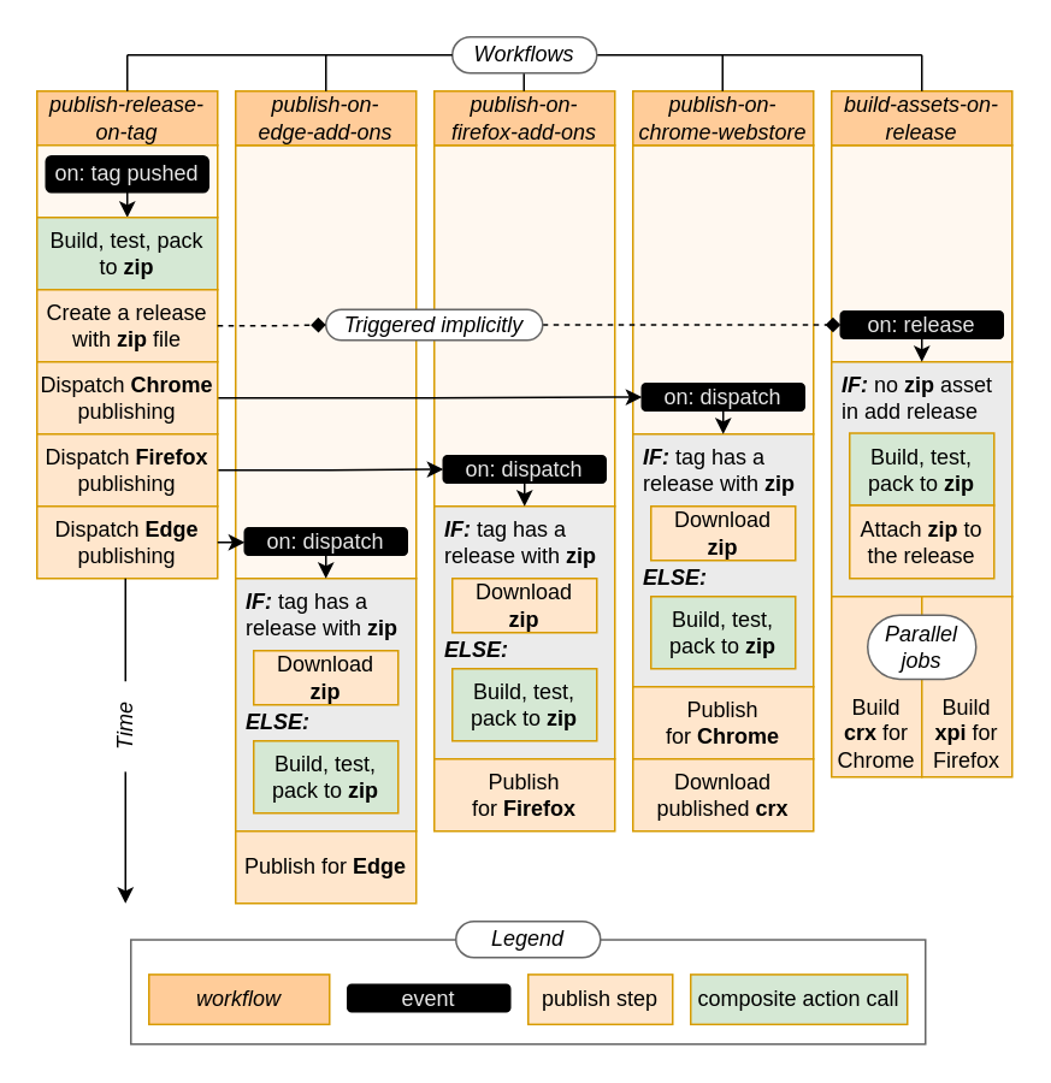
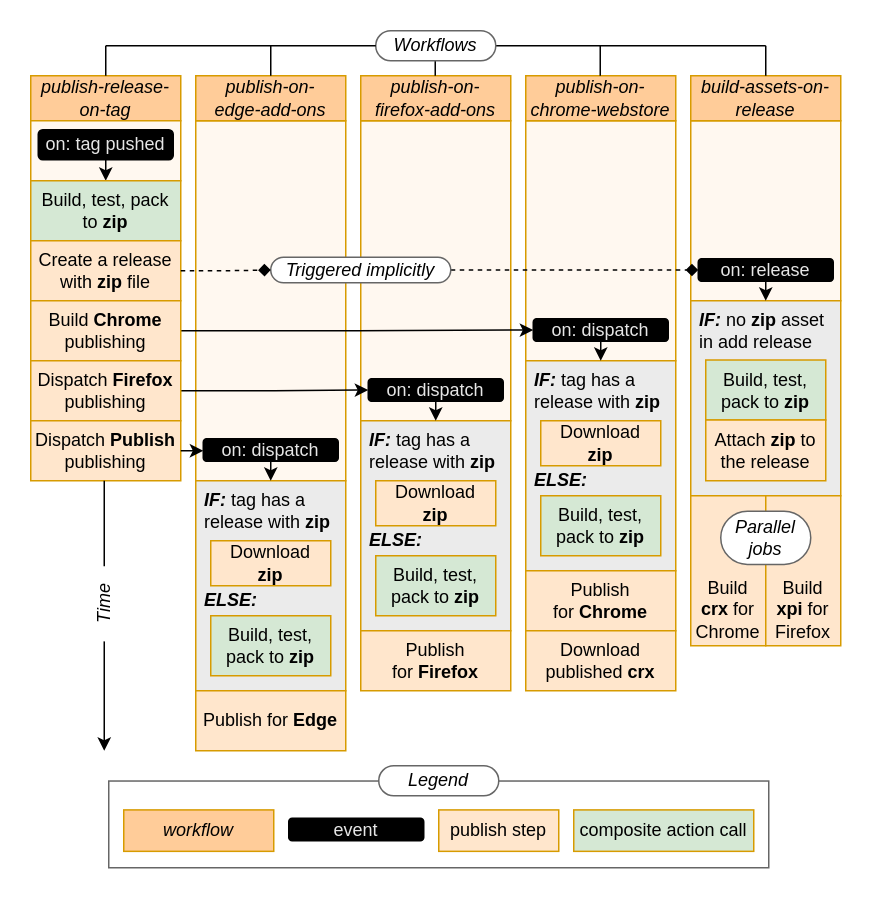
- <mxCell id="18" value="Dispatch &lt;b&gt;Chrome&lt;/b&gt;&lt;br&gt;publishing" style="rounded=0;whiteSpace=wrap;html=1;fontStyle=0;fillColor=#FFE6CC;strokeColor=#d79b00;" vertex="1" parent="1"><mxGeometry x="20" y="200" width="100" height="40" as="geometry" /></mxCell>
+ <mxCell id="18" value="Build &lt;b&gt;Chrome&lt;/b&gt;&lt;br&gt;publishing" style="rounded=0;whiteSpace=wrap;html=1;fontStyle=0;fillColor=#FFE6CC;strokeColor=#d79b00;" vertex="1" parent="1"><mxGeometry x="20" y="200" width="100" height="40" as="geometry" /></mxCell>
- <mxCell id="21" value="Dispatch&amp;nbsp;&lt;b&gt;Edge&lt;/b&gt;&lt;br&gt;publishing" style="rounded=0;whiteSpace=wrap;html=1;fontStyle=0;fillColor=#FFE6CC;strokeColor=#d79b00;" vertex="1" parent="1"><mxGeometry x="20" y="280" width="100" height="40" as="geometry" /></mxCell>
+ <mxCell id="21" value="Dispatch&amp;nbsp;&lt;b&gt;Publish&lt;/b&gt;&lt;br&gt;publishing" style="rounded=0;whiteSpace=wrap;html=1;fontStyle=0;fillColor=#FFE6CC;strokeColor=#d79b00;" vertex="1" parent="1"><mxGeometry x="20" y="280" width="100" height="40" as="geometry" /></mxCell>
